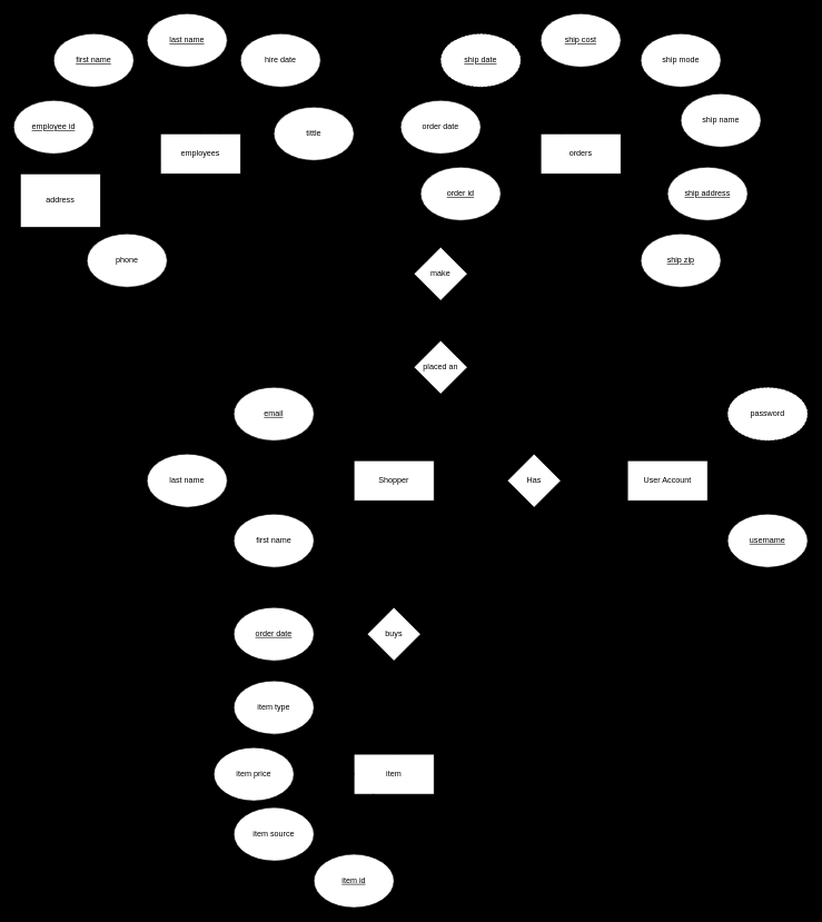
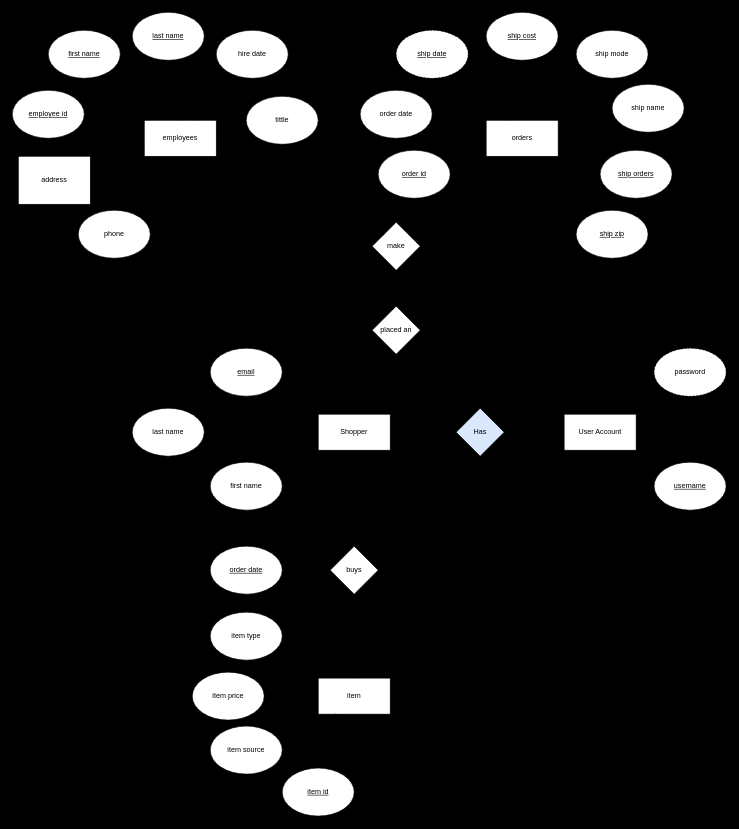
- <mxCell id="45" value="&lt;u&gt;ship address&lt;/u&gt;" style="ellipse;whiteSpace=wrap;html=1;" parent="1" vertex="1"><mxGeometry x="1000" y="250" width="120" height="80" as="geometry" /></mxCell>
+ <mxCell id="45" value="&lt;u&gt;ship orders&lt;/u&gt;" style="ellipse;whiteSpace=wrap;html=1;" parent="1" vertex="1"><mxGeometry x="1000" y="250" width="120" height="80" as="geometry" /></mxCell>
- <mxCell id="12" value="Has" style="rhombus;whiteSpace=wrap;html=1;" parent="1" vertex="1"><mxGeometry x="760" y="680" width="80" height="80" as="geometry" /></mxCell>
+ <mxCell id="12" value="Has" style="rhombus;whiteSpace=wrap;html=1;fillColor=#dae8fc;" parent="1" vertex="1"><mxGeometry x="760" y="680" width="80" height="80" as="geometry" /></mxCell>
